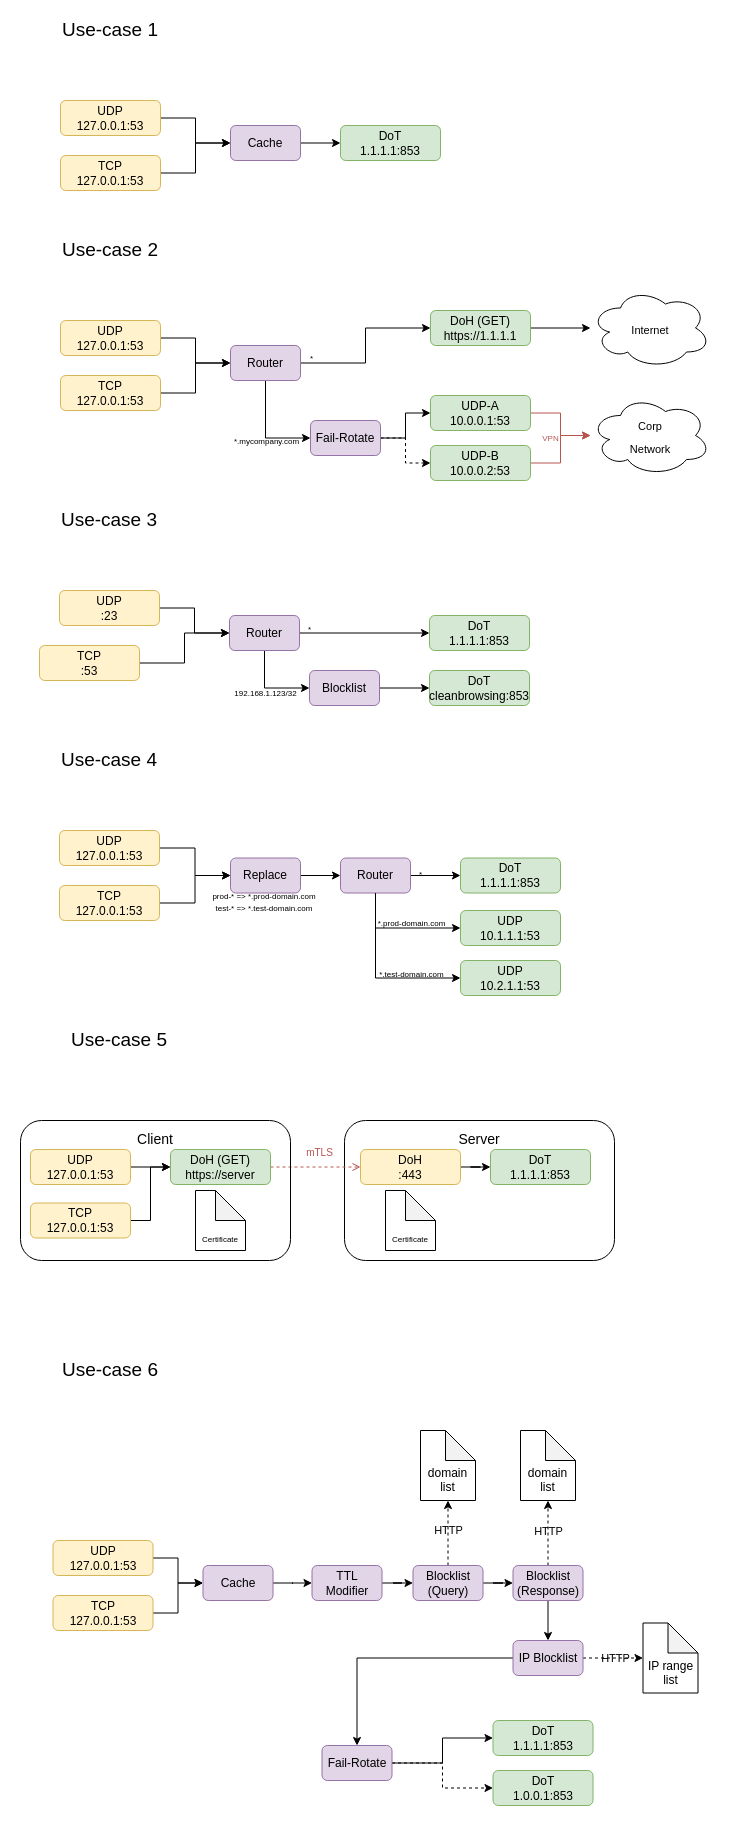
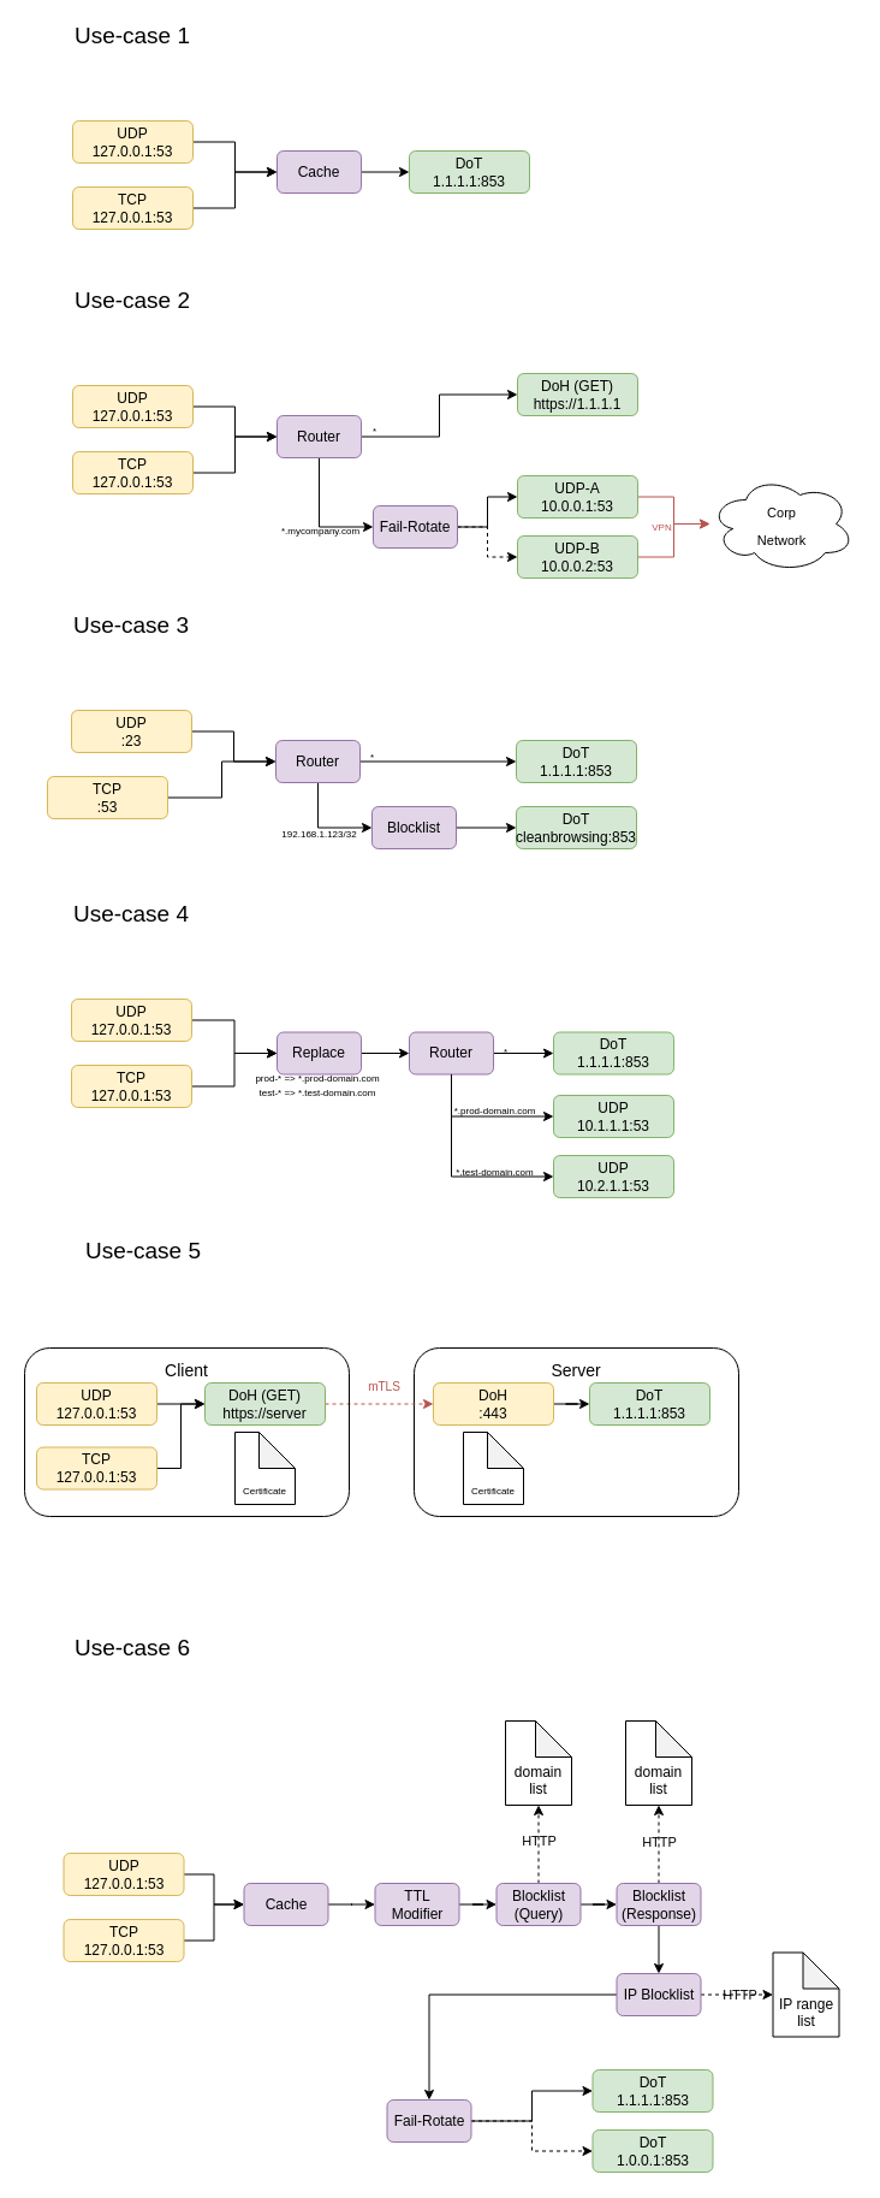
- <mxCell id="20" style="edgeStyle=orthogonalEdgeStyle;rounded=0;orthogonalLoop=1;jettySize=auto;html=1;fontSize=19;" parent="1" source="21" target="32" edge="1"><mxGeometry relative="1" as="geometry" /></mxCell>
- <mxCell id="32" value="&lt;span style=&quot;font-size: 11px&quot;&gt;Internet&lt;/span&gt;" style="ellipse;shape=cloud;whiteSpace=wrap;html=1;labelBackgroundColor=none;fillColor=none;fontSize=19;" parent="1" vertex="1"><mxGeometry x="590" y="287.5" width="120" height="80" as="geometry" /></mxCell>
- <mxCell id="73" style="edgeStyle=orthogonalEdgeStyle;rounded=0;orthogonalLoop=1;jettySize=auto;html=1;fontSize=19;fontColor=#B85450;dashed=1;fillColor=#f8cecc;strokeColor=#b85450;endArrow=open;" parent="1" source="75" target="67" edge="1"><mxGeometry relative="1" as="geometry" /></mxCell>
+ <mxCell id="73" style="edgeStyle=orthogonalEdgeStyle;rounded=0;orthogonalLoop=1;jettySize=auto;html=1;fontSize=19;fontColor=#B85450;dashed=1;fillColor=#f8cecc;strokeColor=#b85450;" parent="1" source="75" target="67" edge="1"><mxGeometry relative="1" as="geometry" /></mxCell>
